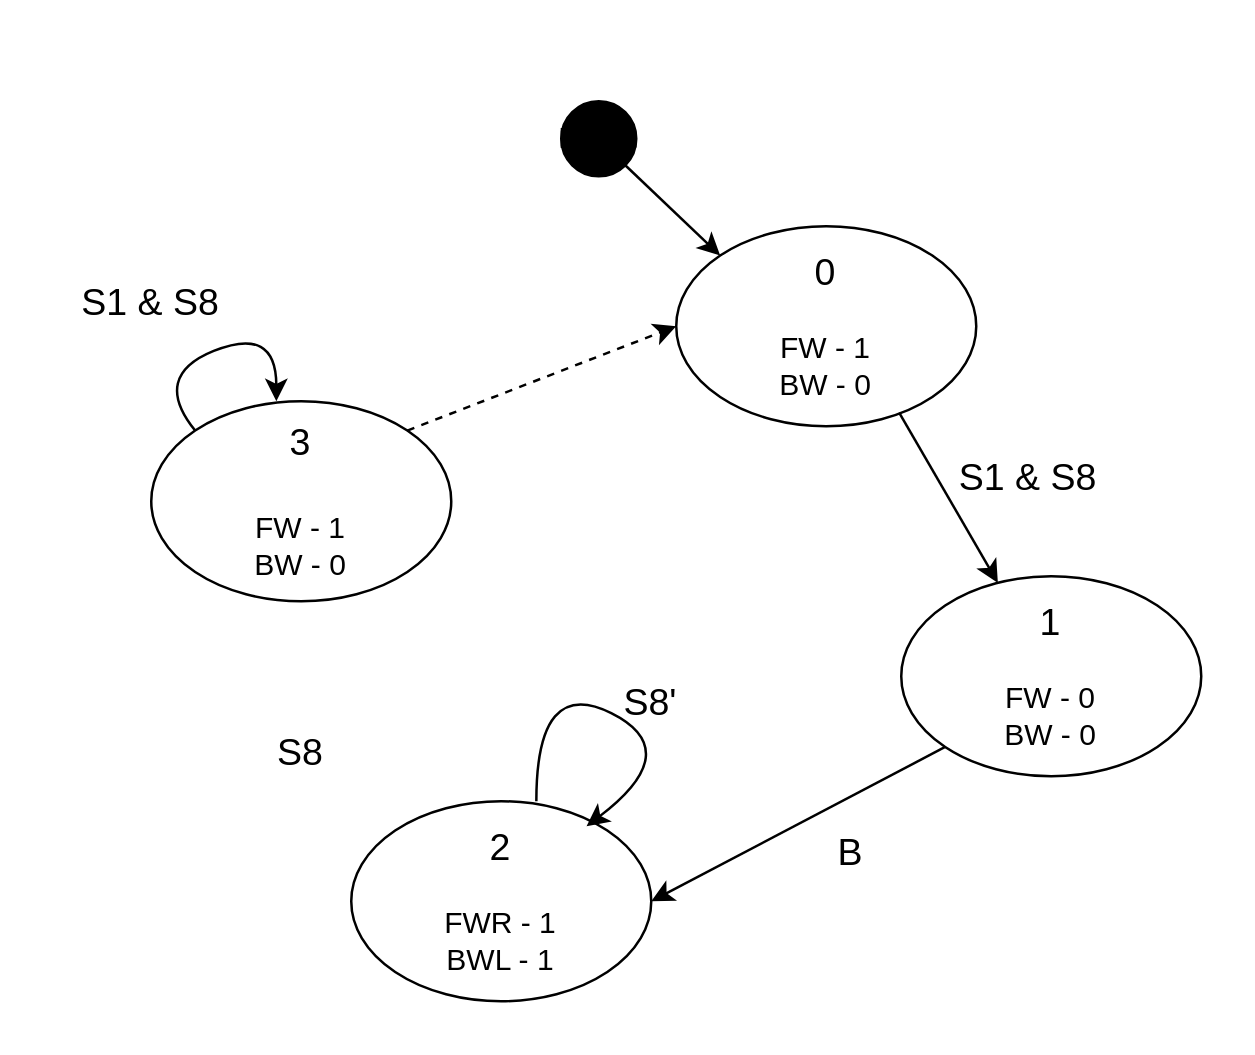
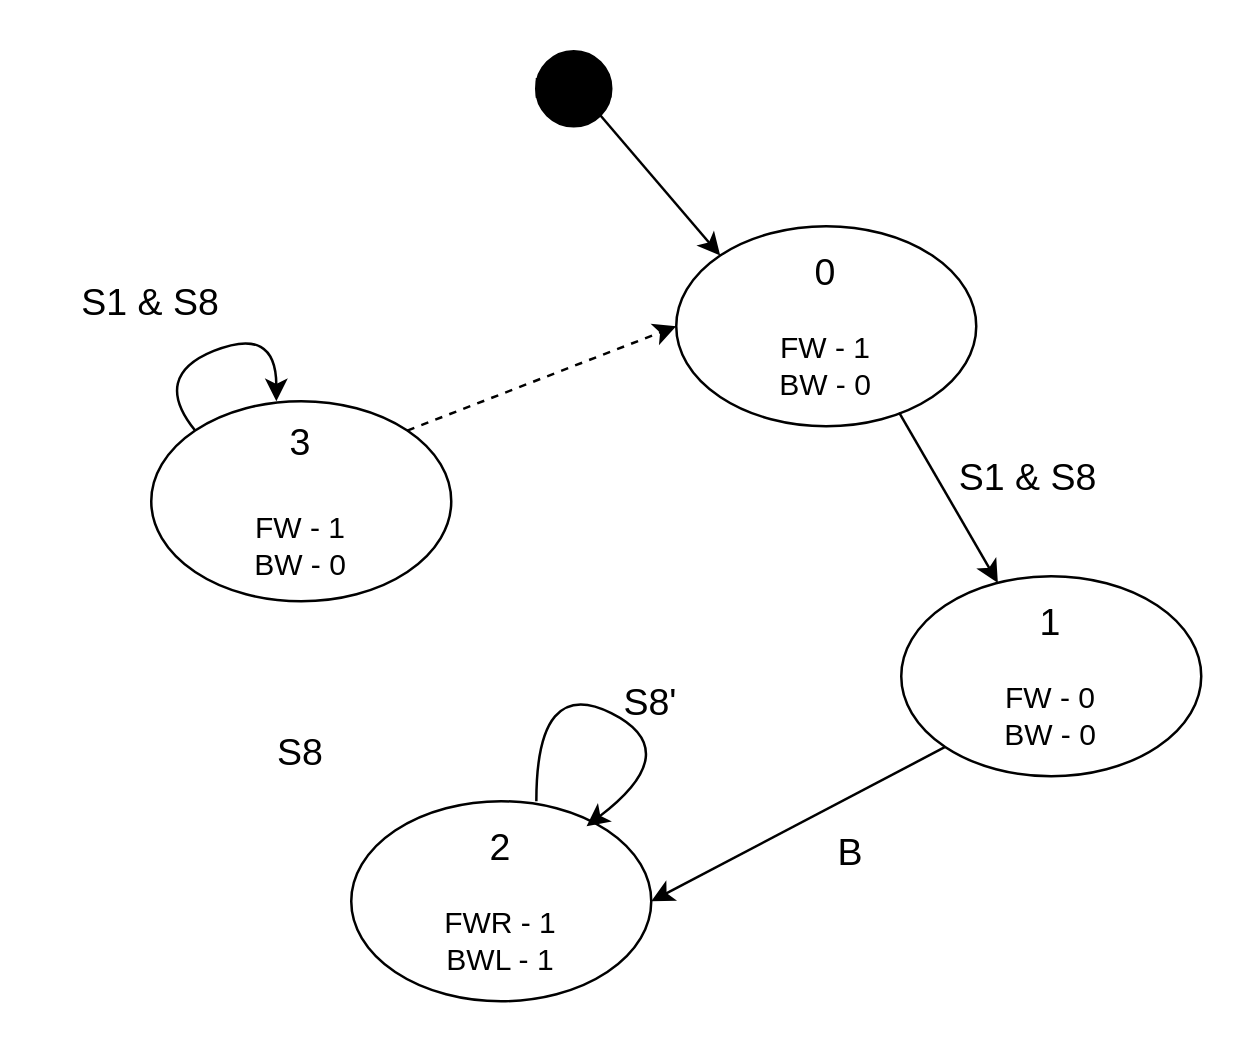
- <mxCell id="2" value="Reset" style="ellipse;whiteSpace=wrap;html=1;fillColor=#000000;" parent="1" vertex="1"><mxGeometry x="224" y="40" width="30" height="30" as="geometry" /></mxCell>
+ <mxCell id="2" value="Reset" style="ellipse;whiteSpace=wrap;html=1;fillColor=#000000;" parent="1" vertex="1"><mxGeometry x="214" y="20" width="30" height="30" as="geometry" /></mxCell>
